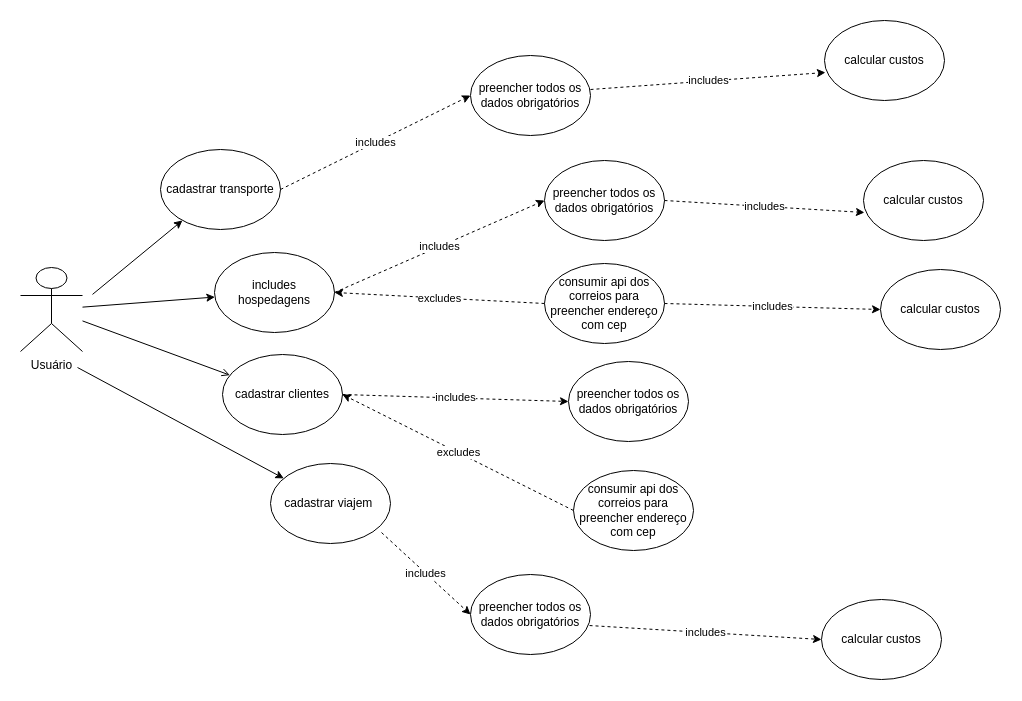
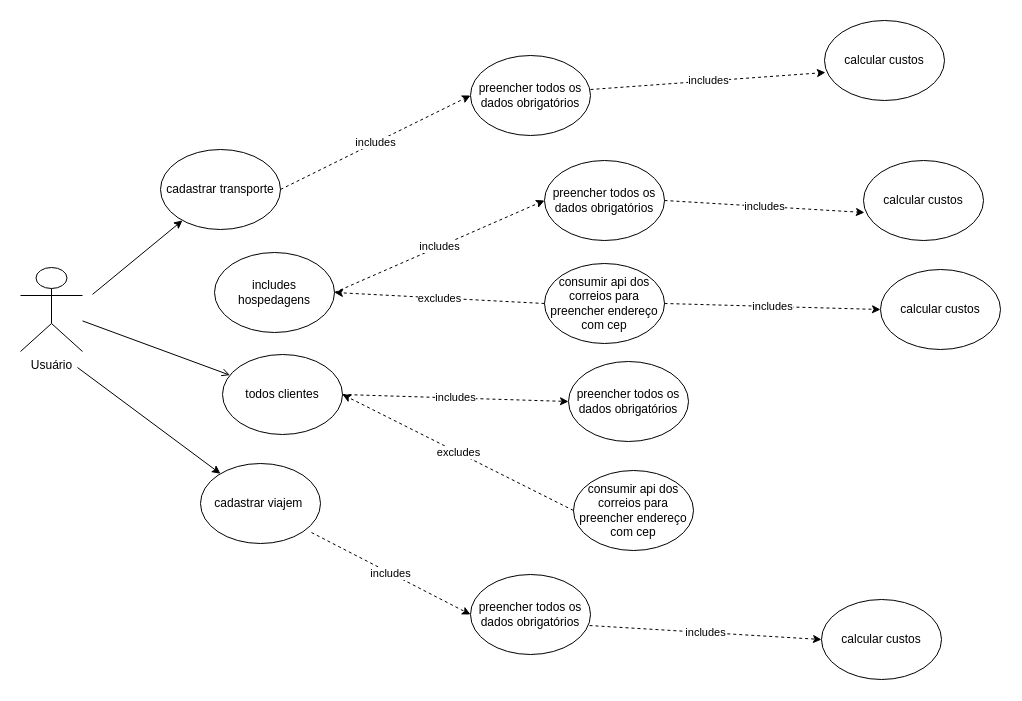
- <mxCell id="10" value="" style="endArrow=classic;html=1;rounded=0;" edge="1" parent="1" source="2" target="3"><mxGeometry width="50" height="50" relative="1" as="geometry"><mxPoint x="112" y="313.924" as="sourcePoint" /><mxPoint x="251" y="406" as="targetPoint" /></mxGeometry></mxCell>
- <mxCell id="5" value="cadastrar clientes" style="ellipse;whiteSpace=wrap;html=1;" vertex="1" parent="1"><mxGeometry x="222" y="354" width="120" height="80" as="geometry" /></mxCell>
+ <mxCell id="5" value="todos clientes" style="ellipse;whiteSpace=wrap;html=1;" vertex="1" parent="1"><mxGeometry x="222" y="354" width="120" height="80" as="geometry" /></mxCell>
- <mxCell id="4" value="cadastrar viajem&amp;nbsp;" style="ellipse;whiteSpace=wrap;html=1;" vertex="1" parent="1"><mxGeometry x="270" y="463" width="120" height="80" as="geometry" /></mxCell>
+ <mxCell id="4" value="cadastrar viajem&amp;nbsp;" style="ellipse;whiteSpace=wrap;html=1;" vertex="1" parent="1"><mxGeometry x="200" y="463" width="120" height="80" as="geometry" /></mxCell>
